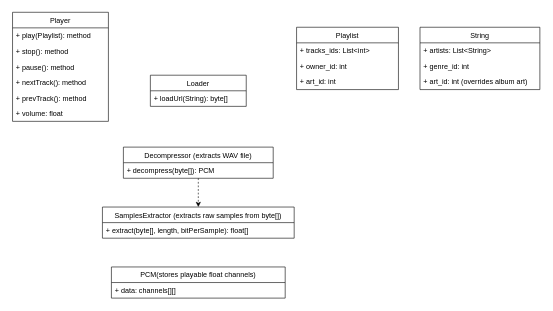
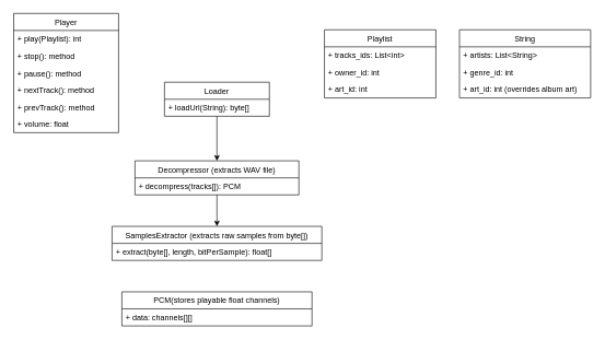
- <mxCell id="13" value="+ play(Playlist): method" style="text;strokeColor=none;fillColor=none;align=left;verticalAlign=top;spacingLeft=4;spacingRight=4;overflow=hidden;rotatable=0;points=[[0,0.5],[1,0.5]];portConstraint=eastwest;" vertex="1" parent="12"><mxGeometry y="26" width="160" height="26" as="geometry" /></mxCell>
+ <mxCell id="13" value="+ play(Playlist): int" style="text;strokeColor=none;fillColor=none;align=left;verticalAlign=top;spacingLeft=4;spacingRight=4;overflow=hidden;rotatable=0;points=[[0,0.5],[1,0.5]];portConstraint=eastwest;" vertex="1" parent="12"><mxGeometry y="26" width="160" height="26" as="geometry" /></mxCell>
+ <mxCell id="11" style="edgeStyle=none;rounded=0;orthogonalLoop=1;jettySize=auto;html=1;" edge="1" parent="1" source="19" target="21"><mxGeometry relative="1" as="geometry" /></mxCell>
- <mxCell id="22" value="+ decompress(byte[]): PCM" style="text;strokeColor=none;fillColor=none;align=left;verticalAlign=top;spacingLeft=4;spacingRight=4;overflow=hidden;rotatable=0;points=[[0,0.5],[1,0.5]];portConstraint=eastwest;" vertex="1" parent="21"><mxGeometry y="26" width="250" height="26" as="geometry" /></mxCell>
+ <mxCell id="22" value="+ decompress(tracks[]): PCM" style="text;strokeColor=none;fillColor=none;align=left;verticalAlign=top;spacingLeft=4;spacingRight=4;overflow=hidden;rotatable=0;points=[[0,0.5],[1,0.5]];portConstraint=eastwest;" vertex="1" parent="21"><mxGeometry y="26" width="250" height="26" as="geometry" /></mxCell>
- <mxCell id="10" style="rounded=0;orthogonalLoop=1;jettySize=auto;html=1;dashed=1;" edge="1" parent="1" source="21" target="23"><mxGeometry relative="1" as="geometry" /></mxCell>
+ <mxCell id="10" style="rounded=0;orthogonalLoop=1;jettySize=auto;html=1;" edge="1" parent="1" source="21" target="23"><mxGeometry relative="1" as="geometry" /></mxCell>
